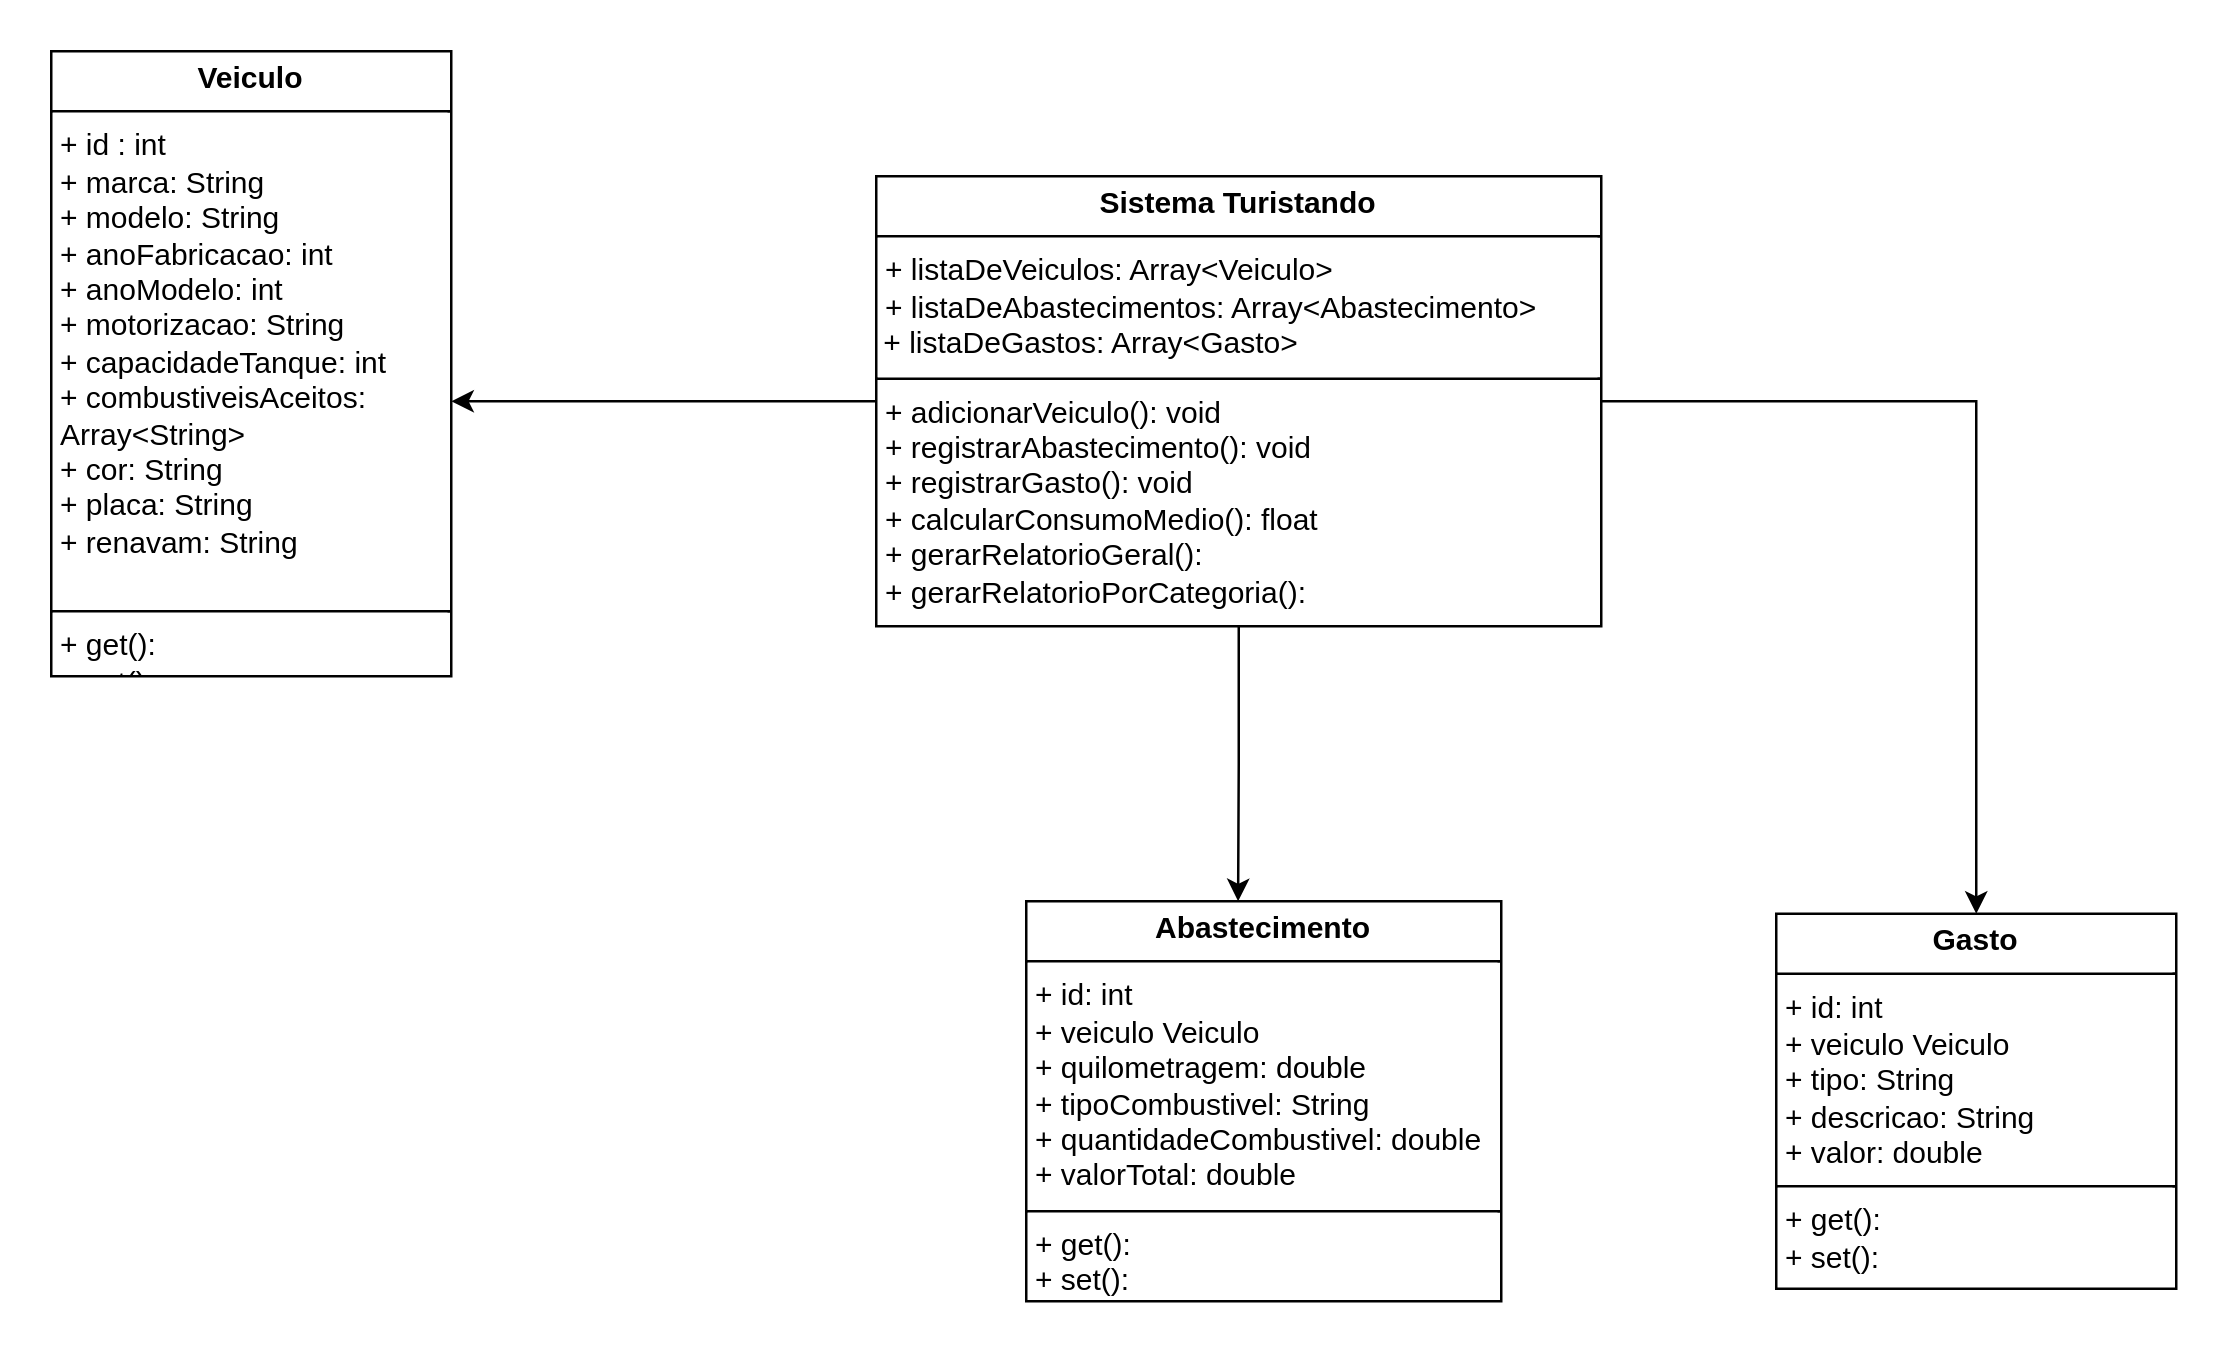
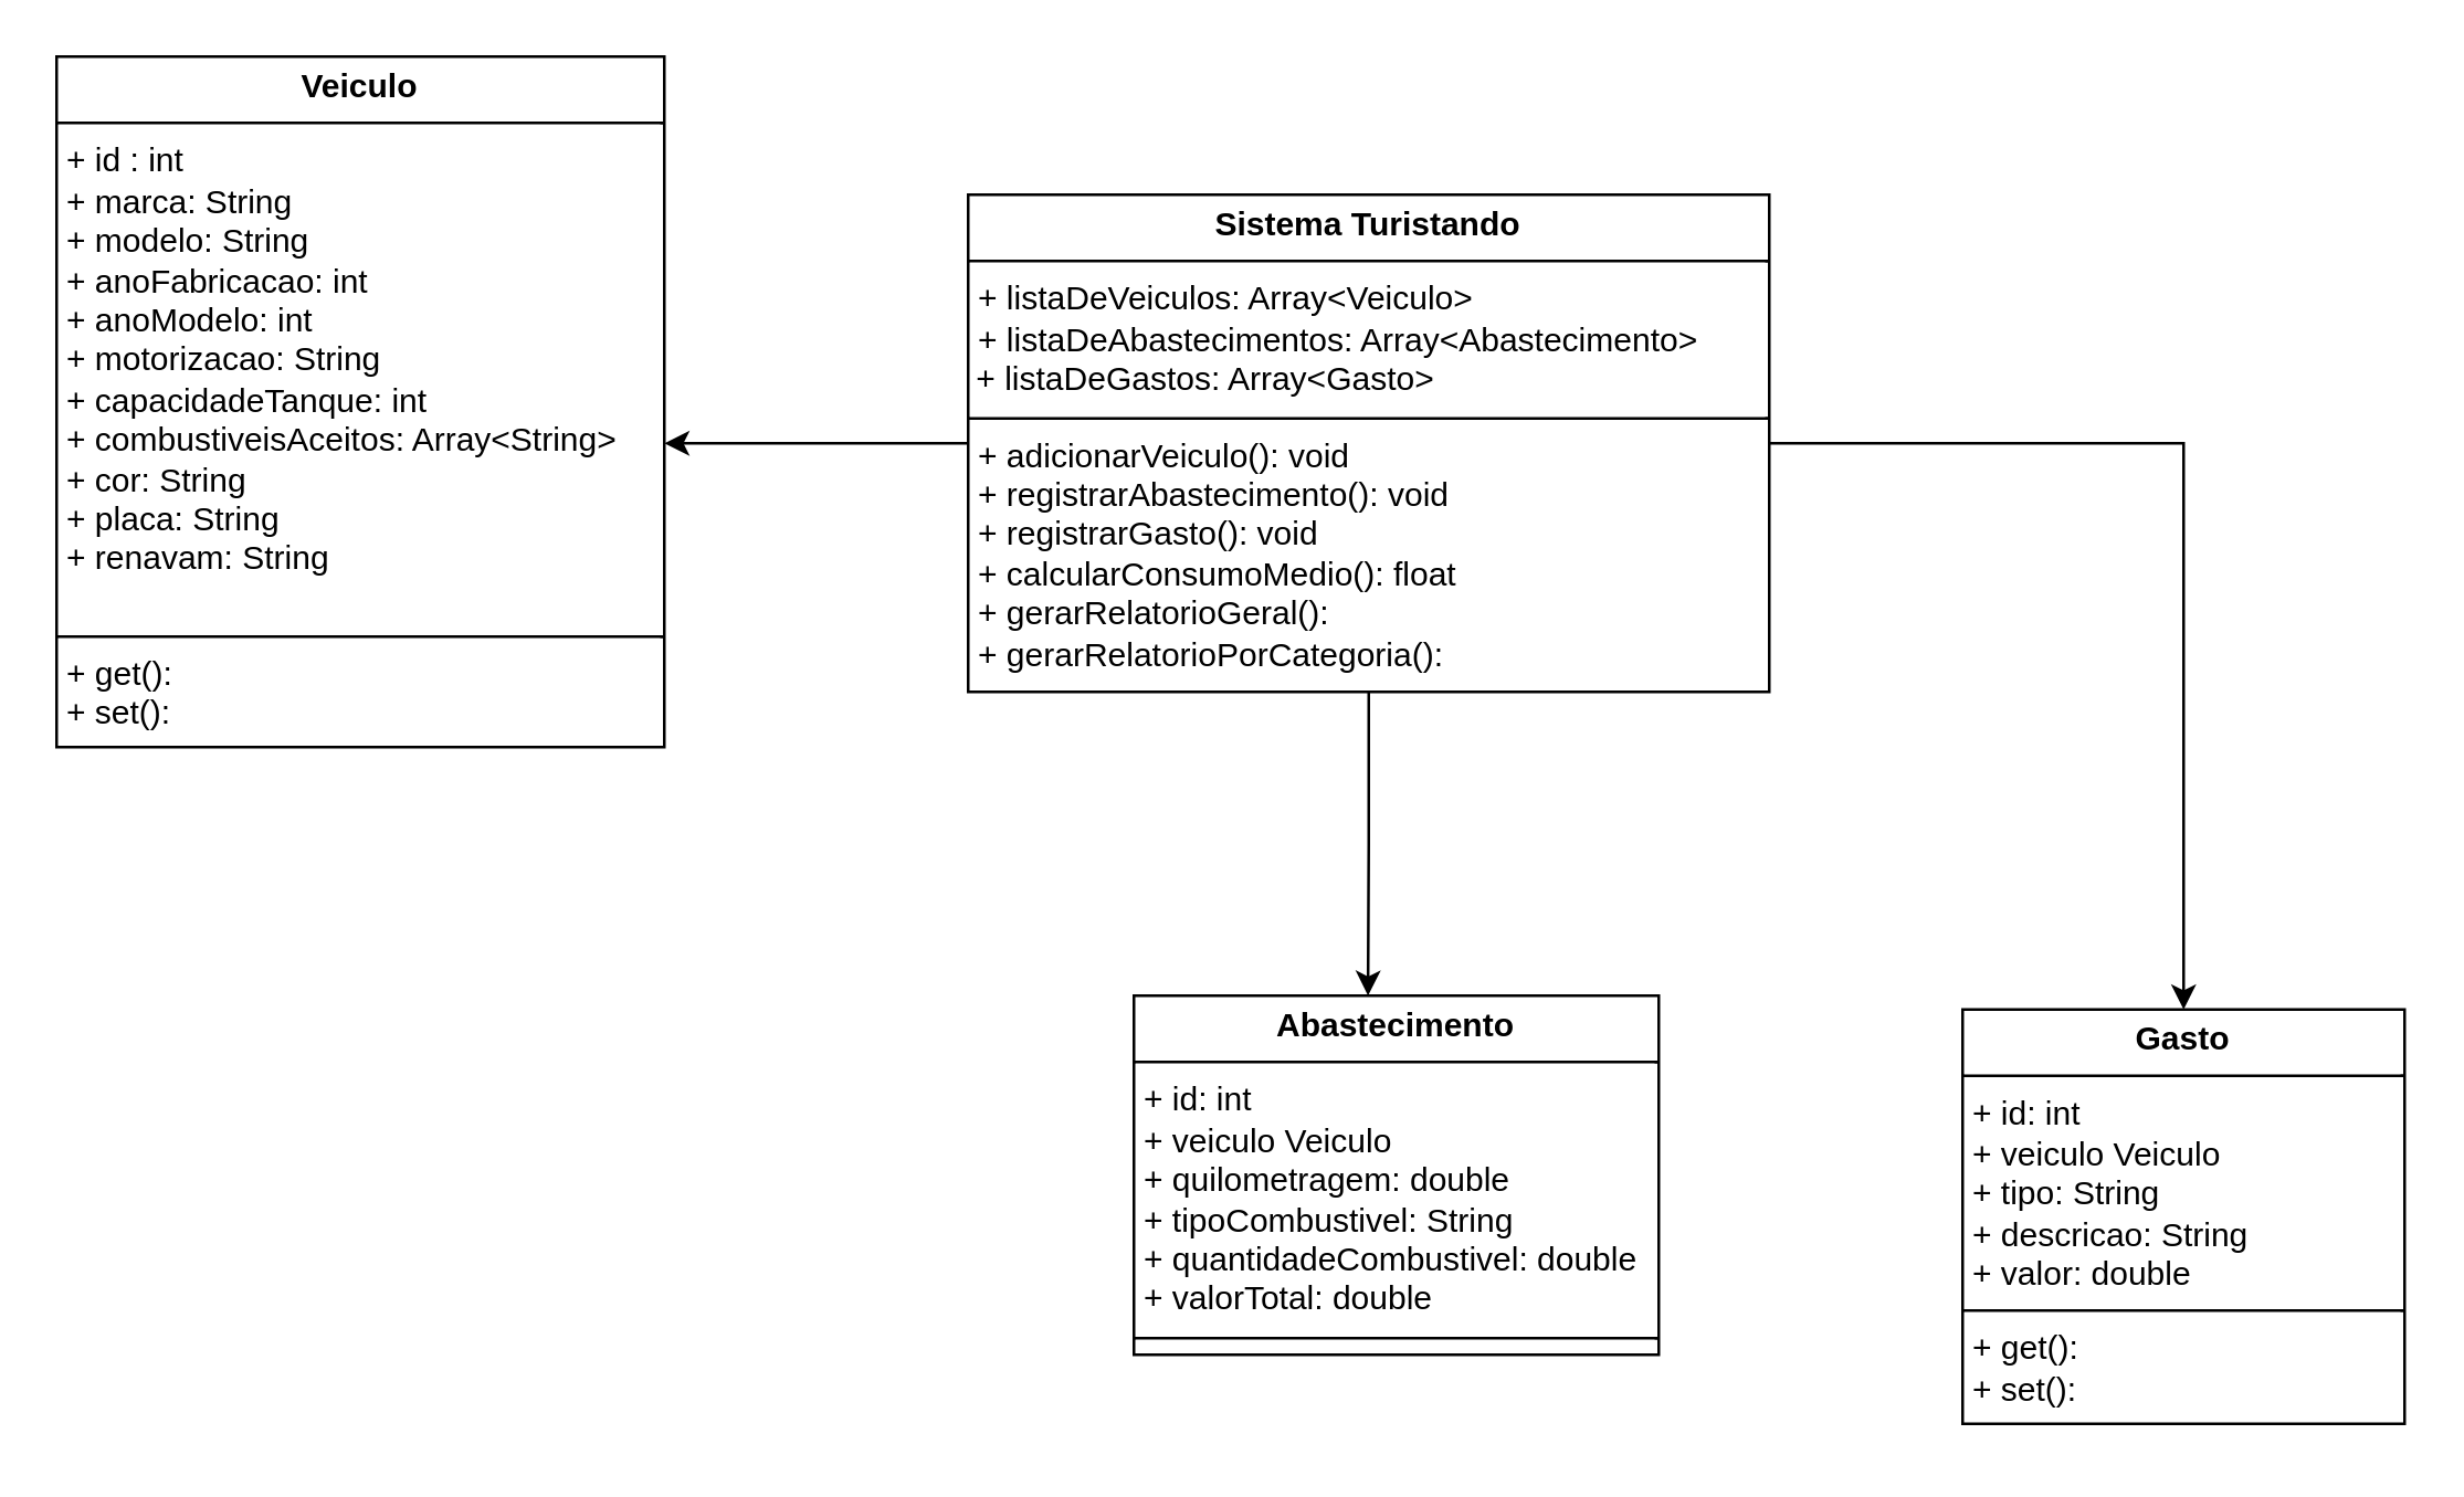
- <mxCell id="4" value="&lt;p style=&quot;margin:0px;margin-top:4px;text-align:center;&quot;&gt;&lt;b&gt;Veiculo&lt;/b&gt;&lt;/p&gt;&lt;hr size=&quot;1&quot; style=&quot;border-style:solid;&quot;&gt;&lt;p style=&quot;margin:0px;margin-left:4px;&quot;&gt;+ id : int&lt;/p&gt;&lt;p style=&quot;margin:0px;margin-left:4px;&quot;&gt;+ marca: String&lt;/p&gt;&lt;p style=&quot;margin:0px;margin-left:4px;&quot;&gt;+ modelo: String&lt;/p&gt;&lt;p style=&quot;margin:0px;margin-left:4px;&quot;&gt;+ anoFabricacao: int&lt;/p&gt;&lt;p style=&quot;margin:0px;margin-left:4px;&quot;&gt;+ anoModelo: int&lt;/p&gt;&lt;p style=&quot;margin:0px;margin-left:4px;&quot;&gt;+ motorizacao: String&lt;/p&gt;&lt;p style=&quot;margin:0px;margin-left:4px;&quot;&gt;+ capacidadeTanque: int&lt;/p&gt;&lt;p style=&quot;margin:0px;margin-left:4px;&quot;&gt;+ combustiveisAceitos: Array&amp;lt;String&amp;gt;&lt;/p&gt;&lt;p style=&quot;margin:0px;margin-left:4px;&quot;&gt;+ cor: String&lt;/p&gt;&lt;p style=&quot;margin:0px;margin-left:4px;&quot;&gt;+ placa: String&lt;/p&gt;&lt;p style=&quot;margin:0px;margin-left:4px;&quot;&gt;+ renavam: String&lt;/p&gt;&lt;p style=&quot;margin:0px;margin-left:4px;&quot;&gt;&lt;br&gt;&lt;/p&gt;&lt;hr size=&quot;1&quot; style=&quot;border-style:solid;&quot;&gt;&lt;p style=&quot;margin: 0px 0px 0px 4px;&quot;&gt;+ get():&lt;/p&gt;&lt;p style=&quot;margin: 0px 0px 0px 4px;&quot;&gt;+ set():&lt;/p&gt;" style="verticalAlign=top;align=left;overflow=fill;html=1;whiteSpace=wrap;" parent="1" vertex="1"><mxGeometry x="20" y="20" width="160" height="250" as="geometry" /></mxCell>
+ <mxCell id="4" value="&lt;p style=&quot;margin:0px;margin-top:4px;text-align:center;&quot;&gt;&lt;b&gt;Veiculo&lt;/b&gt;&lt;/p&gt;&lt;hr size=&quot;1&quot; style=&quot;border-style:solid;&quot;&gt;&lt;p style=&quot;margin:0px;margin-left:4px;&quot;&gt;+ id : int&lt;/p&gt;&lt;p style=&quot;margin:0px;margin-left:4px;&quot;&gt;+ marca: String&lt;/p&gt;&lt;p style=&quot;margin:0px;margin-left:4px;&quot;&gt;+ modelo: String&lt;/p&gt;&lt;p style=&quot;margin:0px;margin-left:4px;&quot;&gt;+ anoFabricacao: int&lt;/p&gt;&lt;p style=&quot;margin:0px;margin-left:4px;&quot;&gt;+ anoModelo: int&lt;/p&gt;&lt;p style=&quot;margin:0px;margin-left:4px;&quot;&gt;+ motorizacao: String&lt;/p&gt;&lt;p style=&quot;margin:0px;margin-left:4px;&quot;&gt;+ capacidadeTanque: int&lt;/p&gt;&lt;p style=&quot;margin:0px;margin-left:4px;&quot;&gt;+ combustiveisAceitos: Array&amp;lt;String&amp;gt;&lt;/p&gt;&lt;p style=&quot;margin:0px;margin-left:4px;&quot;&gt;+ cor: String&lt;/p&gt;&lt;p style=&quot;margin:0px;margin-left:4px;&quot;&gt;+ placa: String&lt;/p&gt;&lt;p style=&quot;margin:0px;margin-left:4px;&quot;&gt;+ renavam: String&lt;/p&gt;&lt;p style=&quot;margin:0px;margin-left:4px;&quot;&gt;&lt;br&gt;&lt;/p&gt;&lt;hr size=&quot;1&quot; style=&quot;border-style:solid;&quot;&gt;&lt;p style=&quot;margin: 0px 0px 0px 4px;&quot;&gt;+ get():&lt;/p&gt;&lt;p style=&quot;margin: 0px 0px 0px 4px;&quot;&gt;+ set():&lt;/p&gt;" style="verticalAlign=top;align=left;overflow=fill;html=1;whiteSpace=wrap;" parent="1" vertex="1"><mxGeometry x="20" y="20" width="220" height="250" as="geometry" /></mxCell>
- <mxCell id="6" value="&lt;p style=&quot;margin:0px;margin-top:4px;text-align:center;&quot;&gt;&lt;b&gt;Abastecimento&lt;/b&gt;&lt;/p&gt;&lt;hr size=&quot;1&quot; style=&quot;border-style:solid;&quot;&gt;&lt;p style=&quot;margin:0px;margin-left:4px;&quot;&gt;+ id: int&lt;/p&gt;&lt;p style=&quot;margin:0px;margin-left:4px;&quot;&gt;+ veiculo Veiculo&lt;/p&gt;&lt;p style=&quot;margin:0px;margin-left:4px;&quot;&gt;+ quilometragem: double&lt;/p&gt;&lt;p style=&quot;margin:0px;margin-left:4px;&quot;&gt;+ tipoCombustivel: String&lt;/p&gt;&lt;p style=&quot;margin:0px;margin-left:4px;&quot;&gt;+ quantidadeCombustivel: double&lt;/p&gt;&lt;p style=&quot;margin:0px;margin-left:4px;&quot;&gt;+ valorTotal: double&lt;/p&gt;&lt;hr size=&quot;1&quot; style=&quot;border-style:solid;&quot;&gt;&lt;p style=&quot;margin: 0px 0px 0px 4px;&quot;&gt;+ get():&lt;/p&gt;&lt;p style=&quot;margin: 0px 0px 0px 4px;&quot;&gt;+ set():&lt;/p&gt;" style="verticalAlign=top;align=left;overflow=fill;html=1;whiteSpace=wrap;" vertex="1" parent="1"><mxGeometry x="410" y="360" width="190" height="160" as="geometry" /></mxCell>
+ <mxCell id="6" value="&lt;p style=&quot;margin:0px;margin-top:4px;text-align:center;&quot;&gt;&lt;b&gt;Abastecimento&lt;/b&gt;&lt;/p&gt;&lt;hr size=&quot;1&quot; style=&quot;border-style:solid;&quot;&gt;&lt;p style=&quot;margin:0px;margin-left:4px;&quot;&gt;+ id: int&lt;/p&gt;&lt;p style=&quot;margin:0px;margin-left:4px;&quot;&gt;+ veiculo Veiculo&lt;/p&gt;&lt;p style=&quot;margin:0px;margin-left:4px;&quot;&gt;+ quilometragem: double&lt;/p&gt;&lt;p style=&quot;margin:0px;margin-left:4px;&quot;&gt;+ tipoCombustivel: String&lt;/p&gt;&lt;p style=&quot;margin:0px;margin-left:4px;&quot;&gt;+ quantidadeCombustivel: double&lt;/p&gt;&lt;p style=&quot;margin:0px;margin-left:4px;&quot;&gt;+ valorTotal: double&lt;/p&gt;&lt;hr size=&quot;1&quot; style=&quot;border-style:solid;&quot;&gt;&lt;p style=&quot;margin: 0px 0px 0px 4px;&quot;&gt;+ get():&lt;/p&gt;&lt;p style=&quot;margin: 0px 0px 0px 4px;&quot;&gt;+ set():&lt;/p&gt;" style="verticalAlign=top;align=left;overflow=fill;html=1;whiteSpace=wrap;" vertex="1" parent="1"><mxGeometry x="410" y="360" width="190" height="130" as="geometry" /></mxCell>
